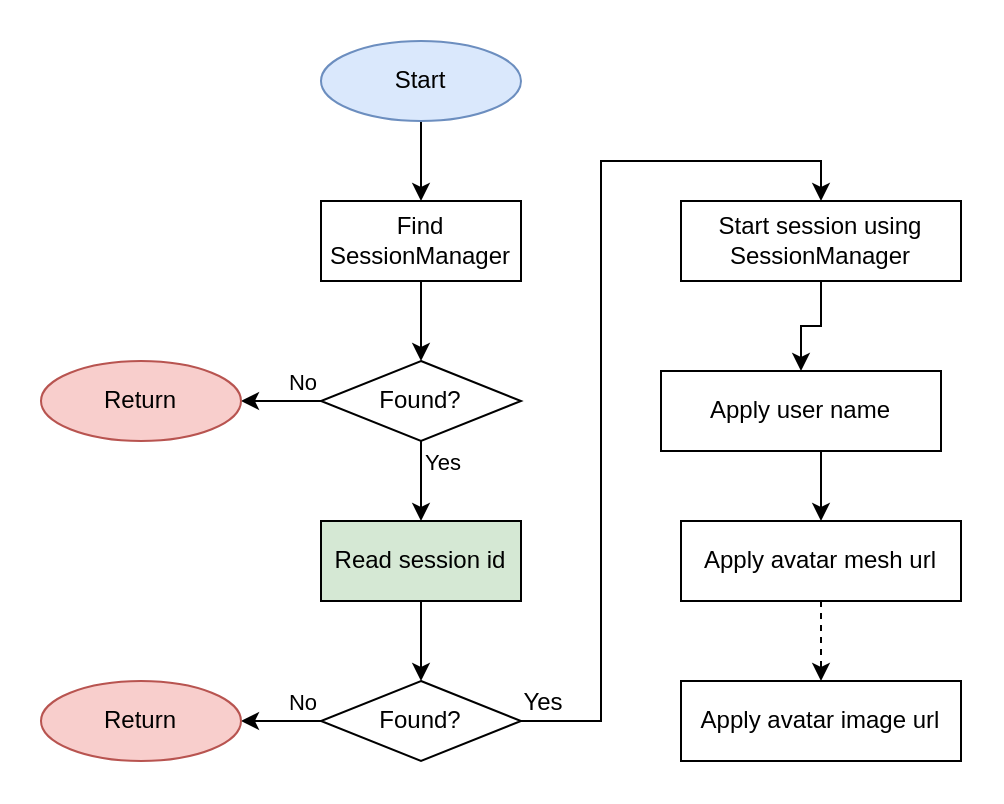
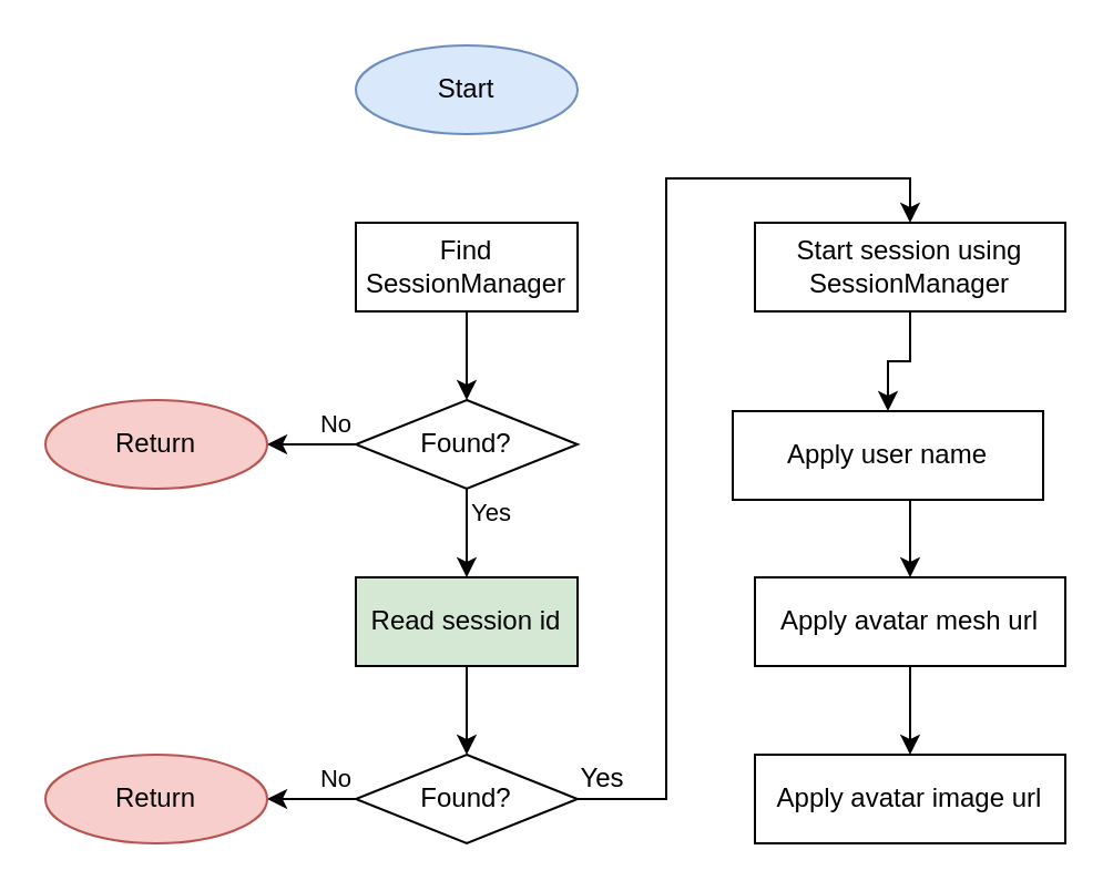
- <mxCell id="2" style="edgeStyle=orthogonalEdgeStyle;rounded=0;orthogonalLoop=1;jettySize=auto;html=1;exitX=0.5;exitY=1;exitDx=0;exitDy=0;entryX=0.5;entryY=0;entryDx=0;entryDy=0;" parent="1" source="3" target="5" edge="1"><mxGeometry relative="1" as="geometry" /></mxCell>
- <mxCell id="20" style="edgeStyle=orthogonalEdgeStyle;rounded=0;orthogonalLoop=1;jettySize=auto;html=1;exitX=0.5;exitY=1;exitDx=0;exitDy=0;entryX=0.5;entryY=0;entryDx=0;entryDy=0;dashed=1;" edge="1" parent="1" source="21" target="26"><mxGeometry relative="1" as="geometry" /></mxCell>
+ <mxCell id="20" style="edgeStyle=orthogonalEdgeStyle;rounded=0;orthogonalLoop=1;jettySize=auto;html=1;exitX=0.5;exitY=1;exitDx=0;exitDy=0;entryX=0.5;entryY=0;entryDx=0;entryDy=0;" edge="1" parent="1" source="21" target="26"><mxGeometry relative="1" as="geometry" /></mxCell>
